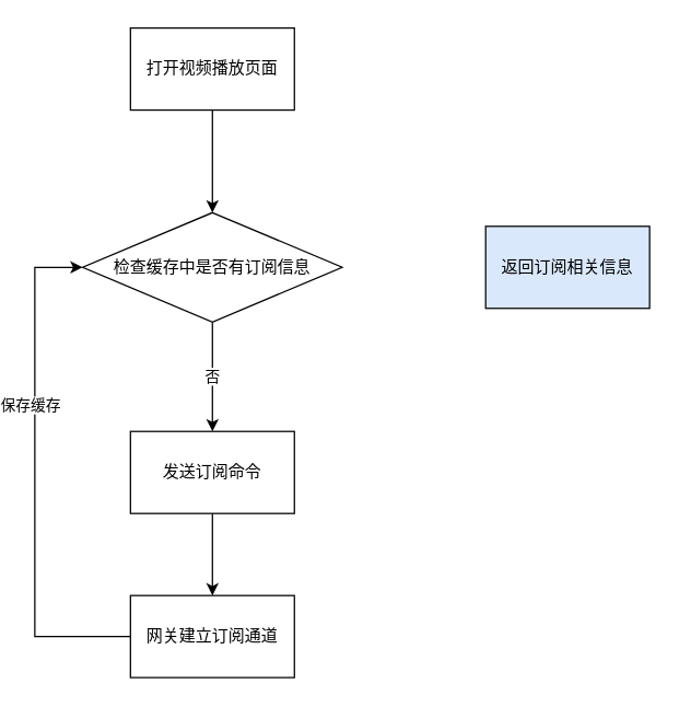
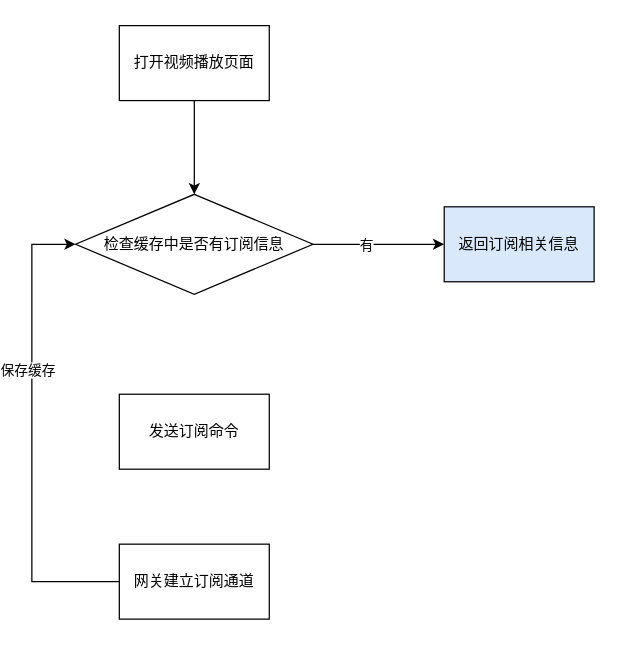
+ <mxCell id="4" style="edgeStyle=orthogonalEdgeStyle;rounded=0;orthogonalLoop=1;jettySize=auto;html=1;entryX=0;entryY=0.5;entryDx=0;entryDy=0;" edge="1" parent="1" source="7" target="8"><mxGeometry relative="1" as="geometry" /></mxCell>
+ <mxCell id="5" value="有" style="edgeLabel;html=1;align=center;verticalAlign=middle;resizable=0;points=[];" vertex="1" connectable="0" parent="4"><mxGeometry x="-0.206" relative="1" as="geometry"><mxPoint as="offset" /></mxGeometry></mxCell>
- <mxCell id="6" value="否" style="edgeStyle=orthogonalEdgeStyle;rounded=0;orthogonalLoop=1;jettySize=auto;html=1;entryX=0.5;entryY=0;entryDx=0;entryDy=0;" edge="1" parent="1" source="7" target="10"><mxGeometry relative="1" as="geometry" /></mxCell>
- <mxCell id="9" style="edgeStyle=orthogonalEdgeStyle;rounded=0;orthogonalLoop=1;jettySize=auto;html=1;" edge="1" parent="1" source="10" target="13"><mxGeometry relative="1" as="geometry" /></mxCell>
